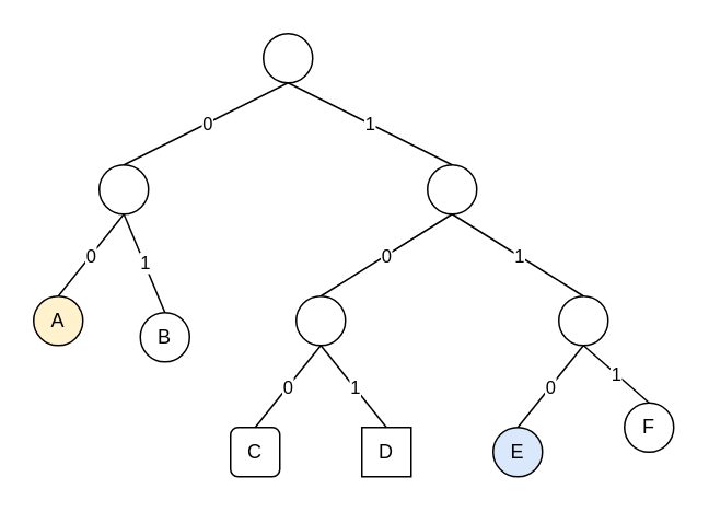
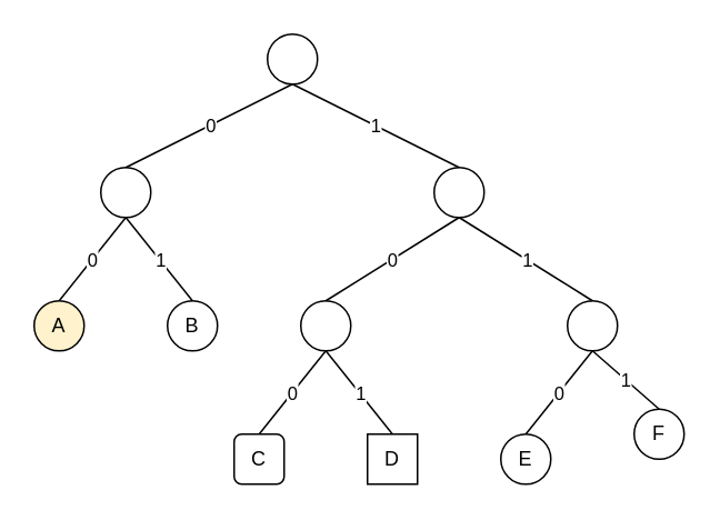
- <mxCell id="3" value="B" style="ellipse;whiteSpace=wrap;html=1;aspect=fixed;" parent="1" vertex="1"><mxGeometry x="85" y="190" width="30" height="30" as="geometry" /></mxCell>
+ <mxCell id="3" value="B" style="ellipse;whiteSpace=wrap;html=1;aspect=fixed;" parent="1" vertex="1"><mxGeometry x="100" y="180" width="30" height="30" as="geometry" /></mxCell>
- <mxCell id="6" value="E" style="ellipse;whiteSpace=wrap;html=1;aspect=fixed;fillColor=#dae8fc;" parent="1" vertex="1"><mxGeometry x="300" y="260" width="30" height="30" as="geometry" /></mxCell>
+ <mxCell id="6" value="E" style="ellipse;whiteSpace=wrap;html=1;aspect=fixed;" parent="1" vertex="1"><mxGeometry x="300" y="260" width="30" height="30" as="geometry" /></mxCell>
